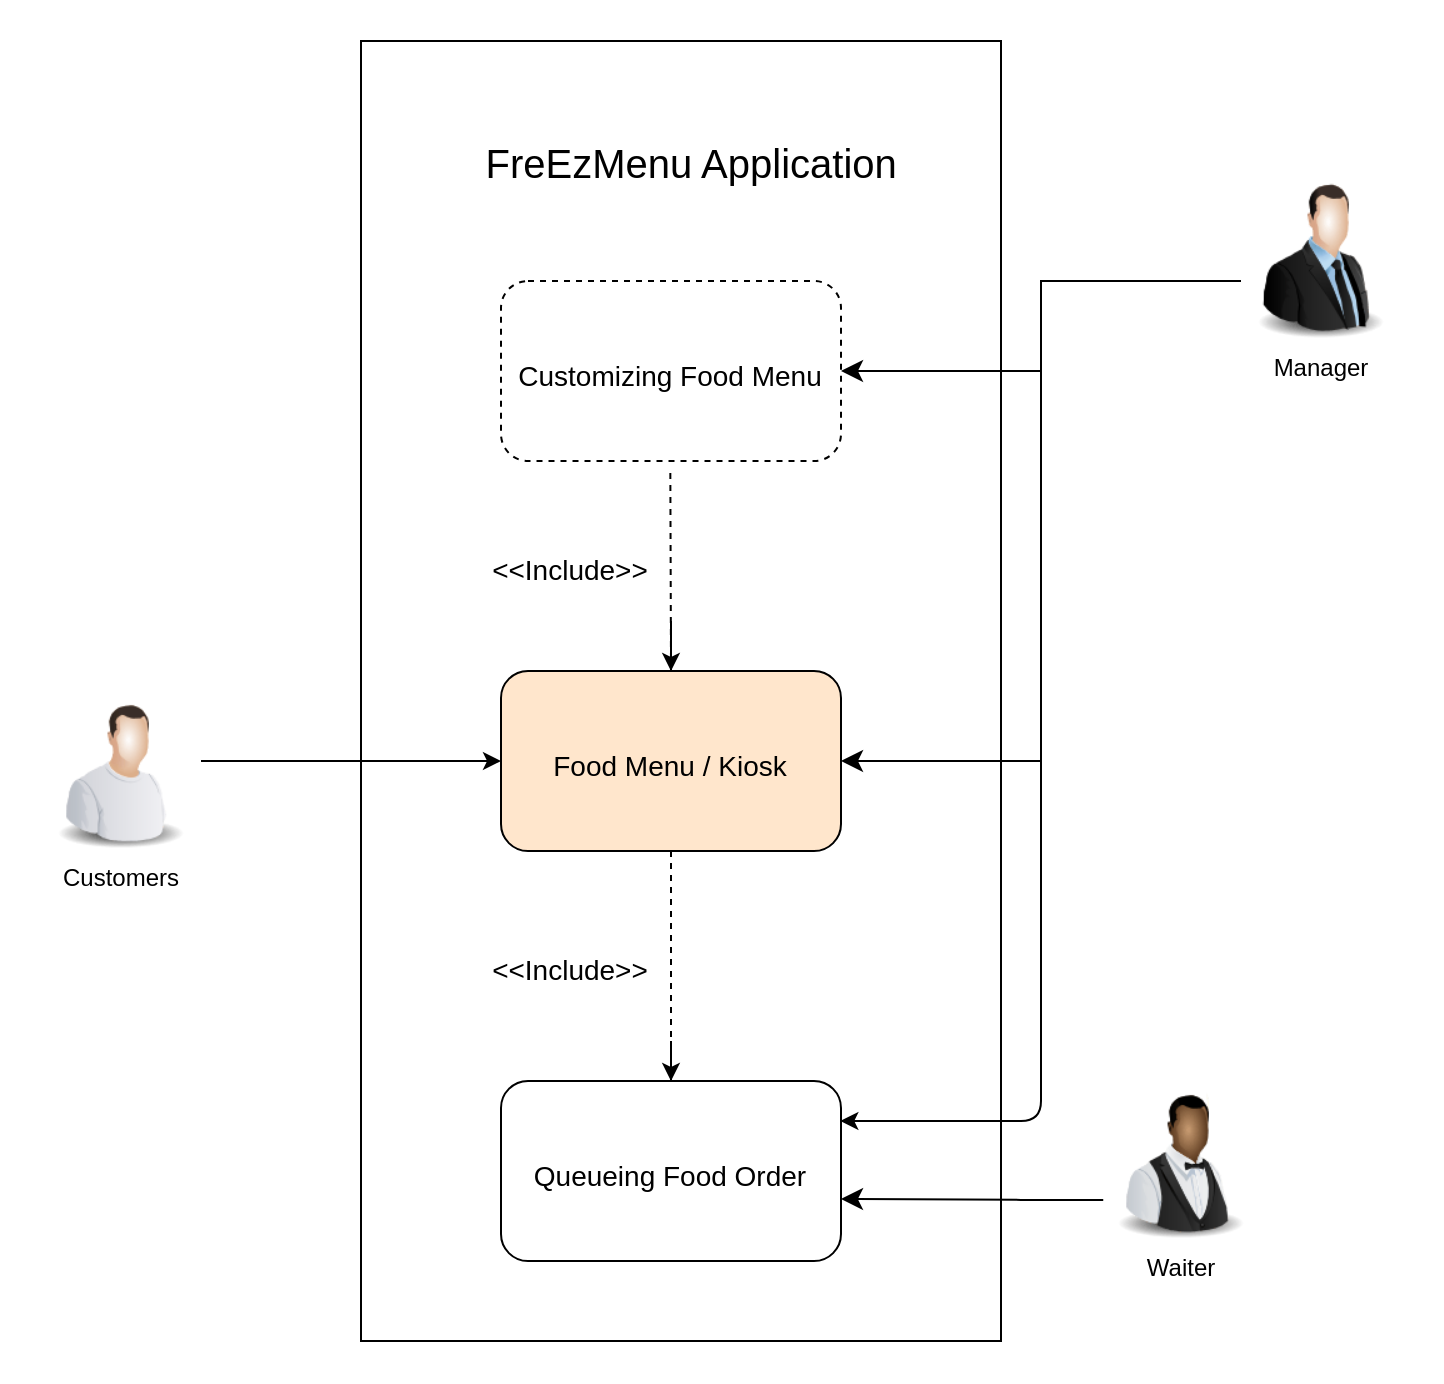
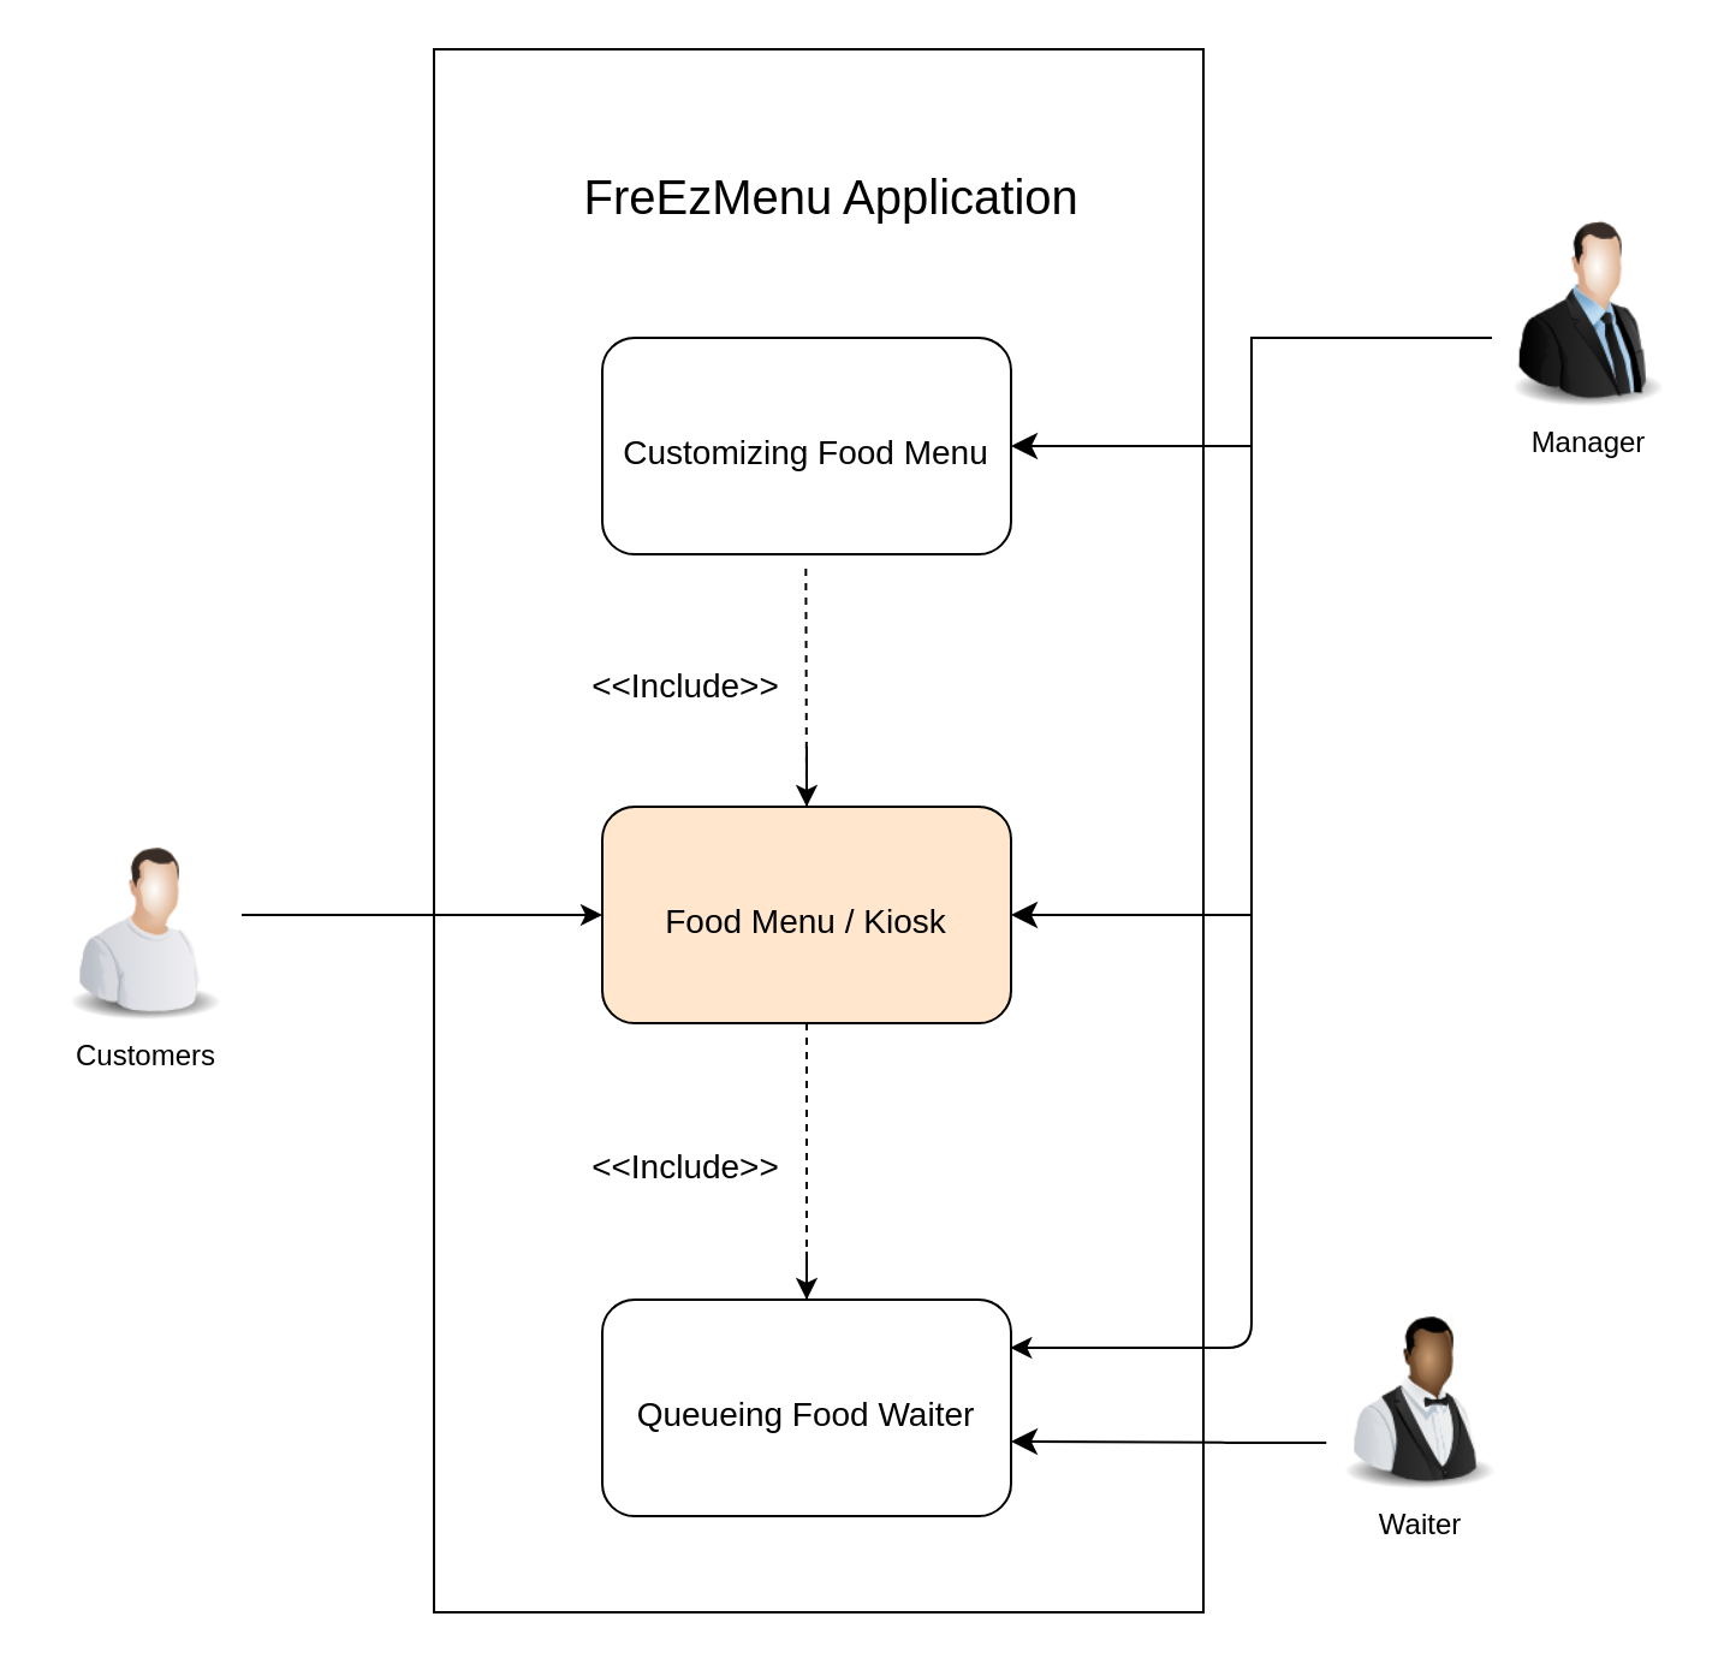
- <mxCell id="4" value="&lt;span style=&quot;font-size: 14px;&quot;&gt;Customizing Food Menu&lt;/span&gt;" style="rounded=1;whiteSpace=wrap;html=1;fontSize=20;dashed=1;" parent="1" vertex="1"><mxGeometry x="250" y="140" width="170" height="90" as="geometry" /></mxCell>
+ <mxCell id="4" value="&lt;span style=&quot;font-size: 14px;&quot;&gt;Customizing Food Menu&lt;/span&gt;" style="rounded=1;whiteSpace=wrap;html=1;fontSize=20;" parent="1" vertex="1"><mxGeometry x="250" y="140" width="170" height="90" as="geometry" /></mxCell>
- <mxCell id="5" value="&lt;span style=&quot;font-size: 14px;&quot;&gt;Queueing Food Order&lt;/span&gt;" style="rounded=1;whiteSpace=wrap;html=1;fontSize=20;" parent="1" vertex="1"><mxGeometry x="250" y="540" width="170" height="90" as="geometry" /></mxCell>
+ <mxCell id="5" value="&lt;span style=&quot;font-size: 14px;&quot;&gt;Queueing Food Waiter&lt;/span&gt;" style="rounded=1;whiteSpace=wrap;html=1;fontSize=20;" parent="1" vertex="1"><mxGeometry x="250" y="540" width="170" height="90" as="geometry" /></mxCell>
